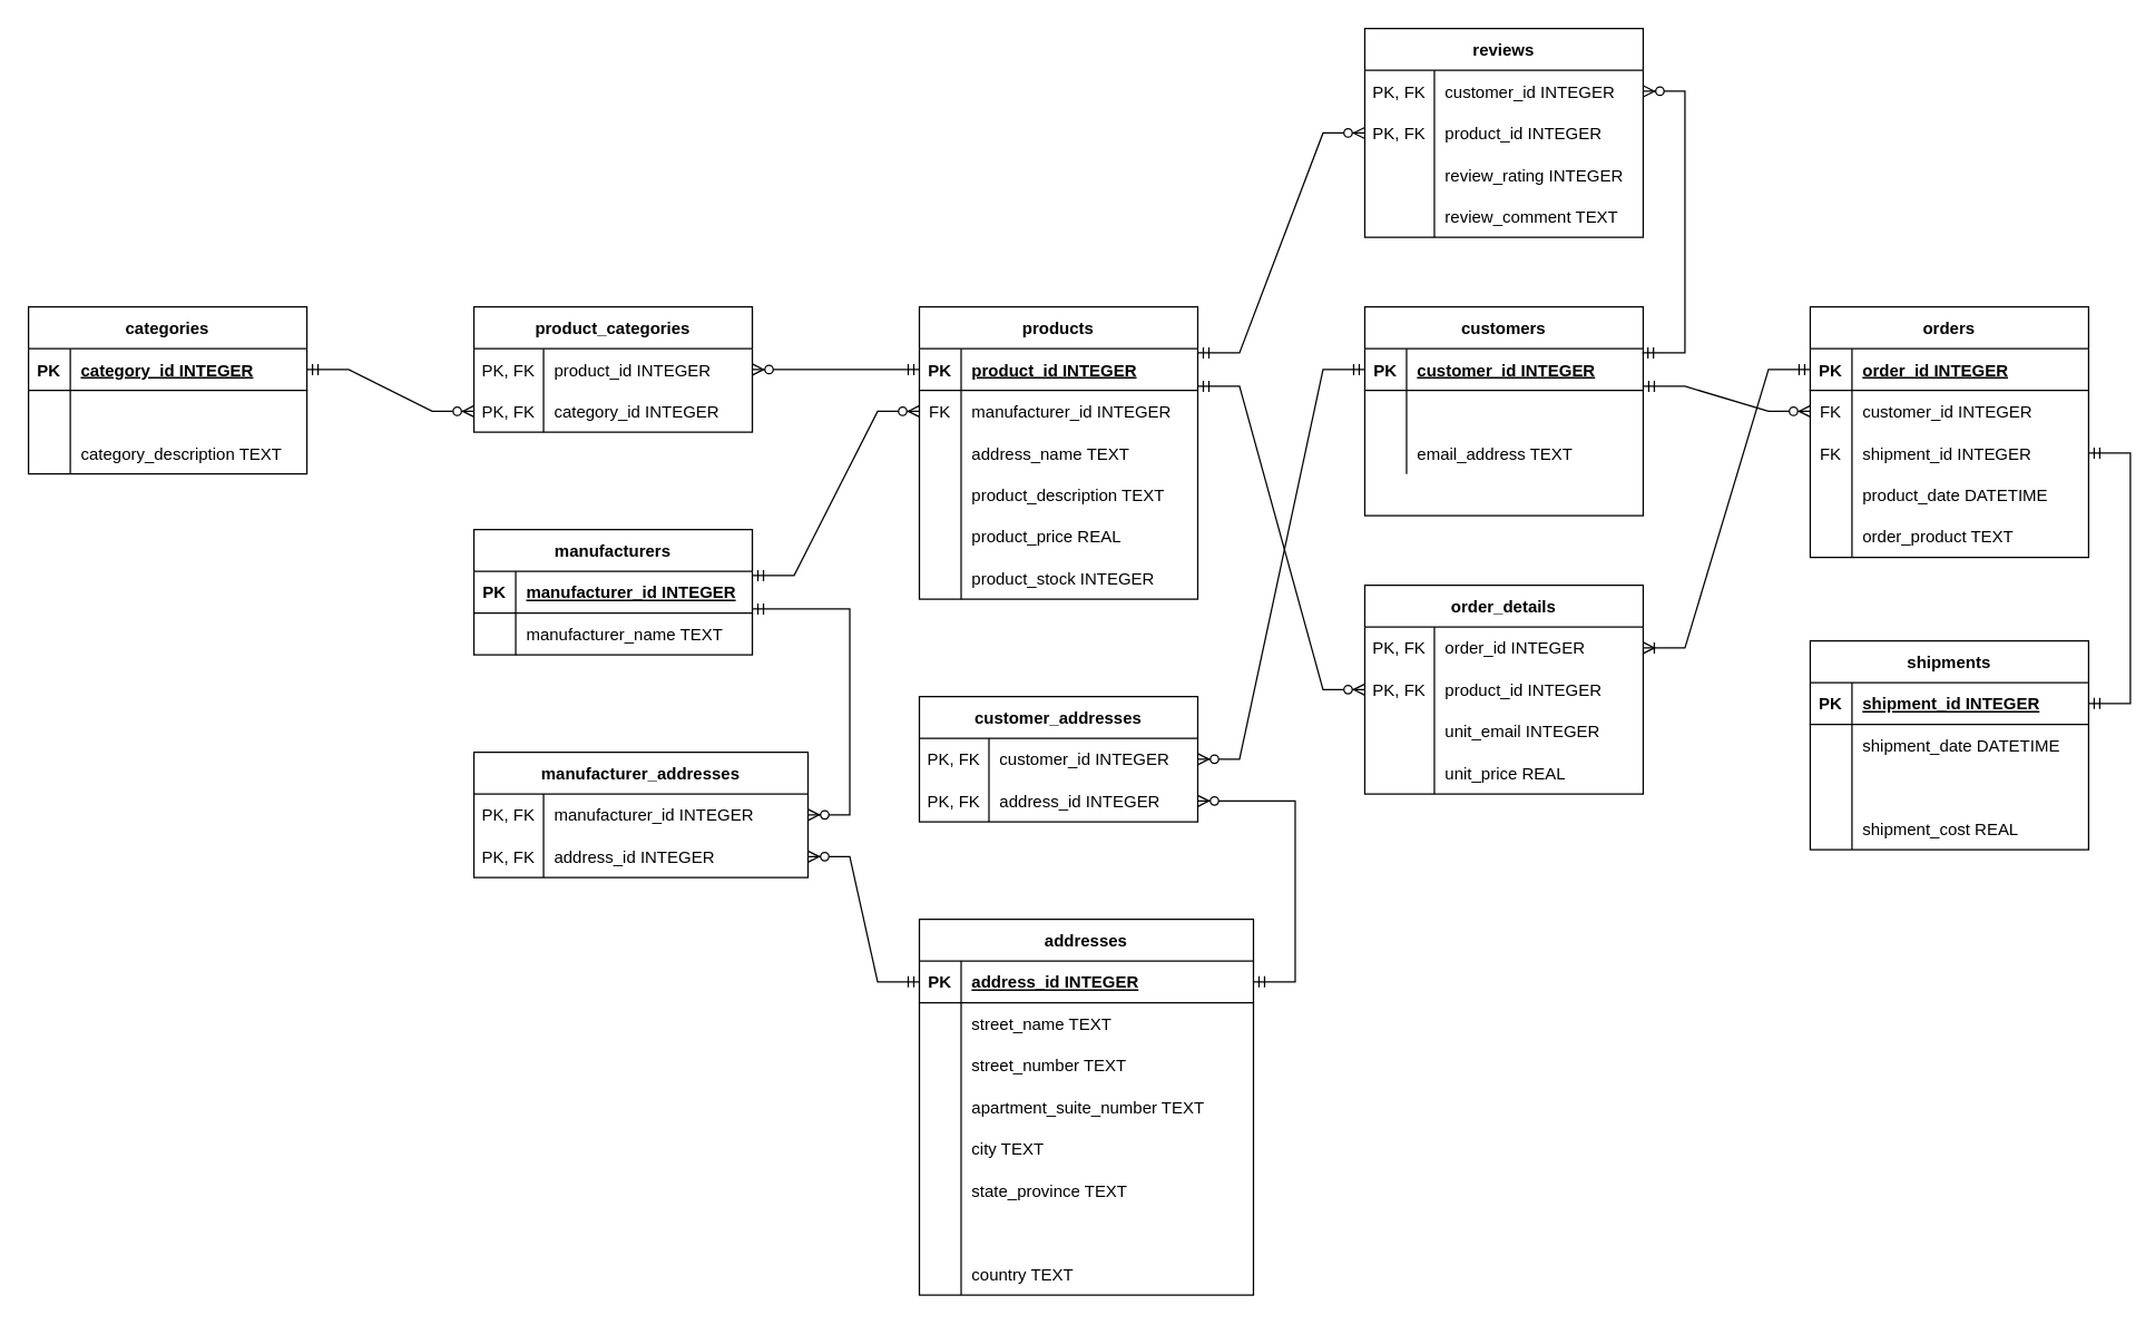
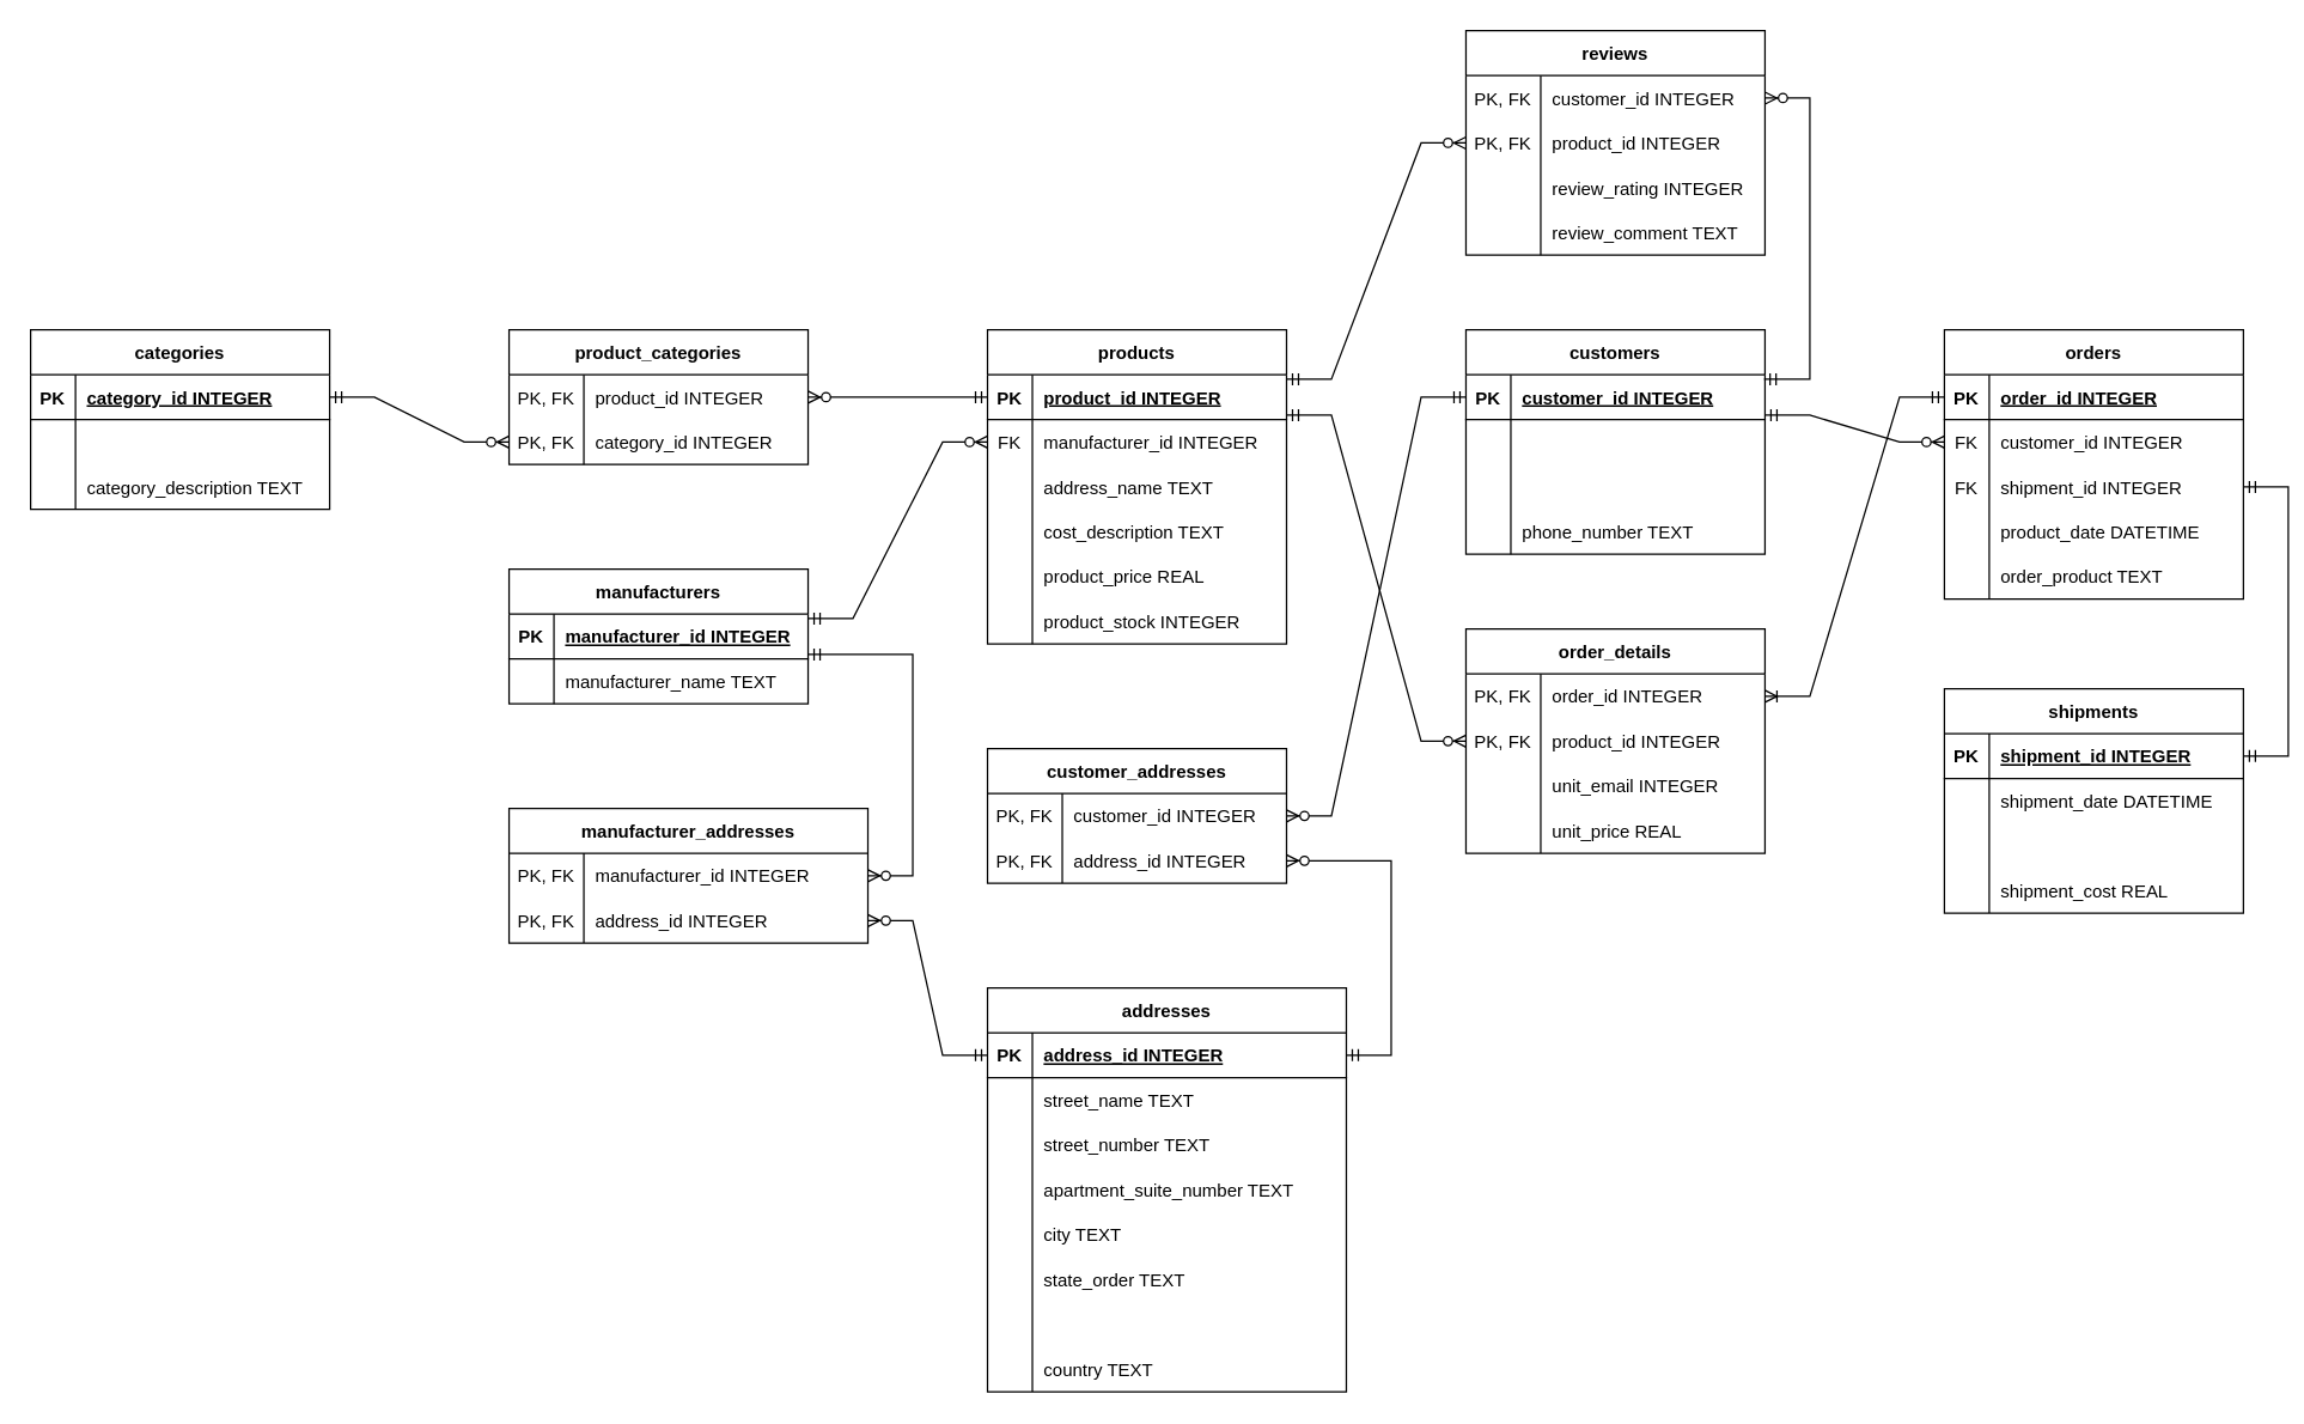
- <mxCell id="38" value="email_address TEXT" style="shape=partialRectangle;overflow=hidden;connectable=0;fillColor=none;top=0;left=0;bottom=0;right=0;align=left;spacingLeft=6;" parent="36" vertex="1"><mxGeometry x="30" width="170" height="30" as="geometry"><mxRectangle width="170" height="30" as="alternateBounds" /></mxGeometry></mxCell>
+ <mxCell id="41" value="phone_number TEXT" style="shape=partialRectangle;overflow=hidden;connectable=0;fillColor=none;top=0;left=0;bottom=0;right=0;align=left;spacingLeft=6;" parent="39" vertex="1"><mxGeometry x="30" width="170" height="30" as="geometry"><mxRectangle width="170" height="30" as="alternateBounds" /></mxGeometry></mxCell>
- <mxCell id="67" value="product_description TEXT" style="shape=partialRectangle;overflow=hidden;connectable=0;fillColor=none;top=0;left=0;bottom=0;right=0;align=left;spacingLeft=6;" parent="65" vertex="1"><mxGeometry x="30" width="170" height="30" as="geometry"><mxRectangle width="170" height="30" as="alternateBounds" /></mxGeometry></mxCell>
+ <mxCell id="67" value="cost_description TEXT" style="shape=partialRectangle;overflow=hidden;connectable=0;fillColor=none;top=0;left=0;bottom=0;right=0;align=left;spacingLeft=6;" parent="65" vertex="1"><mxGeometry x="30" width="170" height="30" as="geometry"><mxRectangle width="170" height="30" as="alternateBounds" /></mxGeometry></mxCell>
- <mxCell id="128" value="state_province TEXT" style="shape=partialRectangle;overflow=hidden;connectable=0;fillColor=none;top=0;left=0;bottom=0;right=0;align=left;spacingLeft=6;" parent="126" vertex="1"><mxGeometry x="30" width="210" height="30" as="geometry"><mxRectangle width="210" height="30" as="alternateBounds" /></mxGeometry></mxCell>
+ <mxCell id="128" value="state_order TEXT" style="shape=partialRectangle;overflow=hidden;connectable=0;fillColor=none;top=0;left=0;bottom=0;right=0;align=left;spacingLeft=6;" parent="126" vertex="1"><mxGeometry x="30" width="210" height="30" as="geometry"><mxRectangle width="210" height="30" as="alternateBounds" /></mxGeometry></mxCell>
